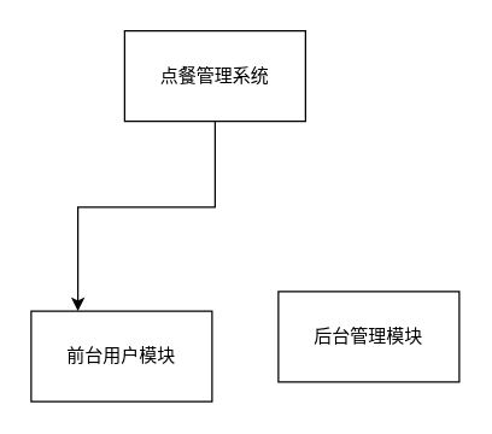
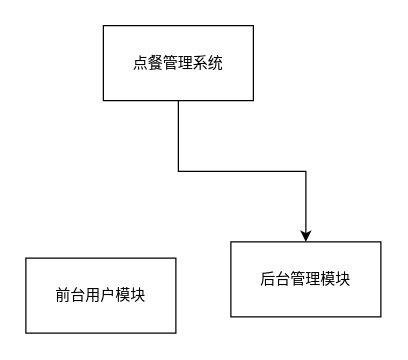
+ <mxCell id="3" style="edgeStyle=orthogonalEdgeStyle;rounded=0;orthogonalLoop=1;jettySize=auto;html=1;entryX=0.5;entryY=0;entryDx=0;entryDy=0;" edge="1" parent="1" source="4" target="5"><mxGeometry relative="1" as="geometry" /></mxCell>
- <mxCell id="2" style="edgeStyle=orthogonalEdgeStyle;rounded=0;orthogonalLoop=1;jettySize=auto;html=1;exitX=0.5;exitY=1;exitDx=0;exitDy=0;" edge="1" parent="1" source="4" target="6"><mxGeometry relative="1" as="geometry"><Array as="points"><mxPoint x="142" y="137" /><mxPoint x="51" y="137" /></Array></mxGeometry></mxCell>
